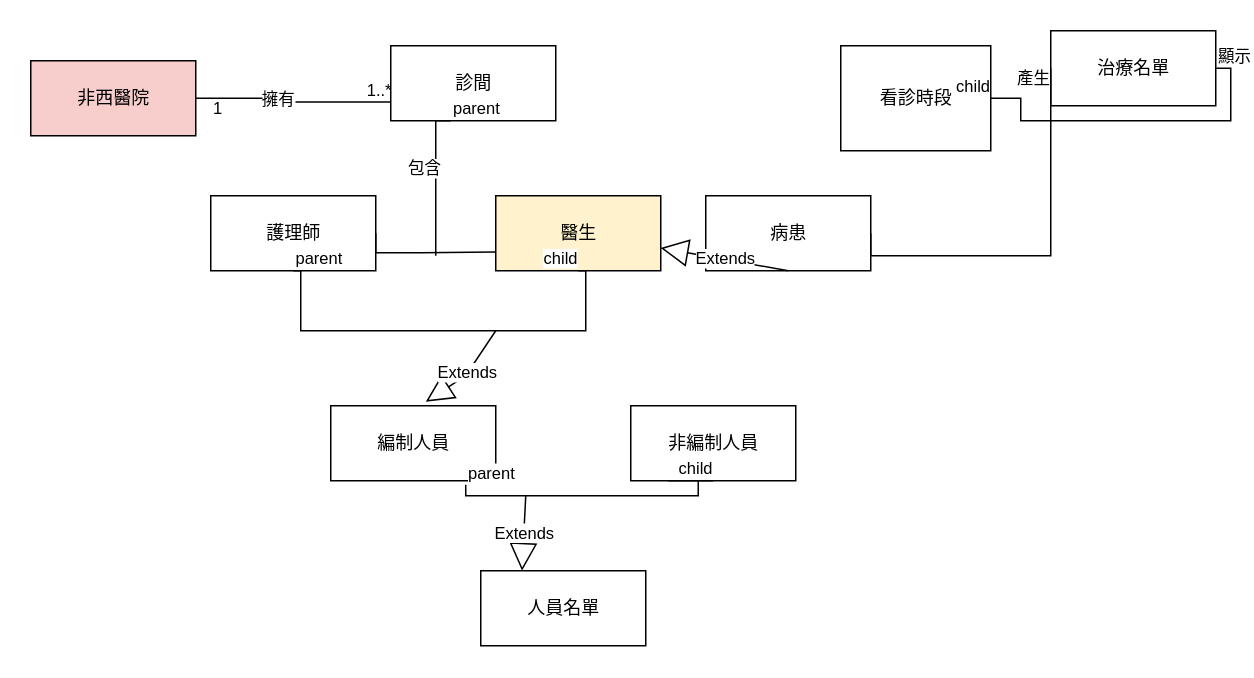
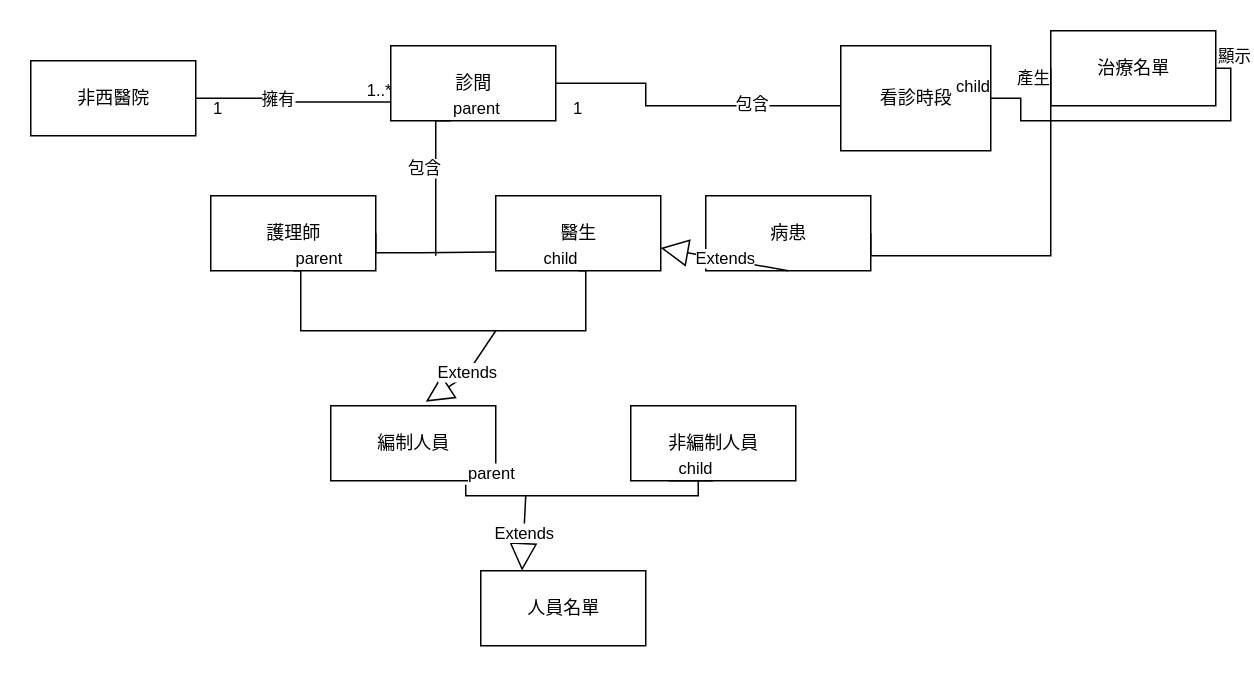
- <mxCell id="2" value="&lt;font style=&quot;vertical-align: inherit&quot;&gt;&lt;font style=&quot;vertical-align: inherit&quot;&gt;非西醫院&lt;/font&gt;&lt;/font&gt;" style="html=1;fillColor=#f8cecc;" vertex="1" parent="1"><mxGeometry x="20" y="40" width="110" height="50" as="geometry" /></mxCell>
+ <mxCell id="2" value="&lt;font style=&quot;vertical-align: inherit&quot;&gt;&lt;font style=&quot;vertical-align: inherit&quot;&gt;非西醫院&lt;/font&gt;&lt;/font&gt;" style="html=1;" vertex="1" parent="1"><mxGeometry x="20" y="40" width="110" height="50" as="geometry" /></mxCell>
+ <mxCell id="9" value="" style="endArrow=none;html=1;edgeStyle=orthogonalEdgeStyle;rounded=0;exitX=1;exitY=0.5;exitDx=0;exitDy=0;" edge="1" parent="1" source="7" target="14"><mxGeometry relative="1" as="geometry"><mxPoint x="430" y="170" as="sourcePoint" /><mxPoint x="590" y="170" as="targetPoint" /><Array as="points"><mxPoint x="430" y="70" /></Array></mxGeometry></mxCell>
+ <mxCell id="10" value="1" style="edgeLabel;resizable=0;html=1;align=left;verticalAlign=bottom;" connectable="0" vertex="1" parent="9"><mxGeometry x="-1" relative="1" as="geometry"><mxPoint x="10" y="25" as="offset" /></mxGeometry></mxCell>
+ <mxCell id="11" value="&lt;font style=&quot;vertical-align: inherit&quot;&gt;&lt;font style=&quot;vertical-align: inherit&quot;&gt;包含&lt;/font&gt;&lt;/font&gt;" style="edgeLabel;html=1;align=center;verticalAlign=middle;resizable=0;points=[];" vertex="1" connectable="0" parent="9"><mxGeometry x="0.412" y="2" relative="1" as="geometry"><mxPoint as="offset" /></mxGeometry></mxCell>
- <mxCell id="8" value="&lt;font style=&quot;vertical-align: inherit&quot;&gt;&lt;font style=&quot;vertical-align: inherit&quot;&gt;&lt;font style=&quot;vertical-align: inherit&quot;&gt;&lt;font style=&quot;vertical-align: inherit&quot;&gt;醫生&lt;/font&gt;&lt;/font&gt;&lt;/font&gt;&lt;/font&gt;" style="html=1;fillColor=#fff2cc;" vertex="1" parent="1"><mxGeometry x="330" y="130" width="110" height="50" as="geometry" /></mxCell>
+ <mxCell id="8" value="&lt;font style=&quot;vertical-align: inherit&quot;&gt;&lt;font style=&quot;vertical-align: inherit&quot;&gt;&lt;font style=&quot;vertical-align: inherit&quot;&gt;&lt;font style=&quot;vertical-align: inherit&quot;&gt;醫生&lt;/font&gt;&lt;/font&gt;&lt;/font&gt;&lt;/font&gt;" style="html=1;" vertex="1" parent="1"><mxGeometry x="330" y="130" width="110" height="50" as="geometry" /></mxCell>
